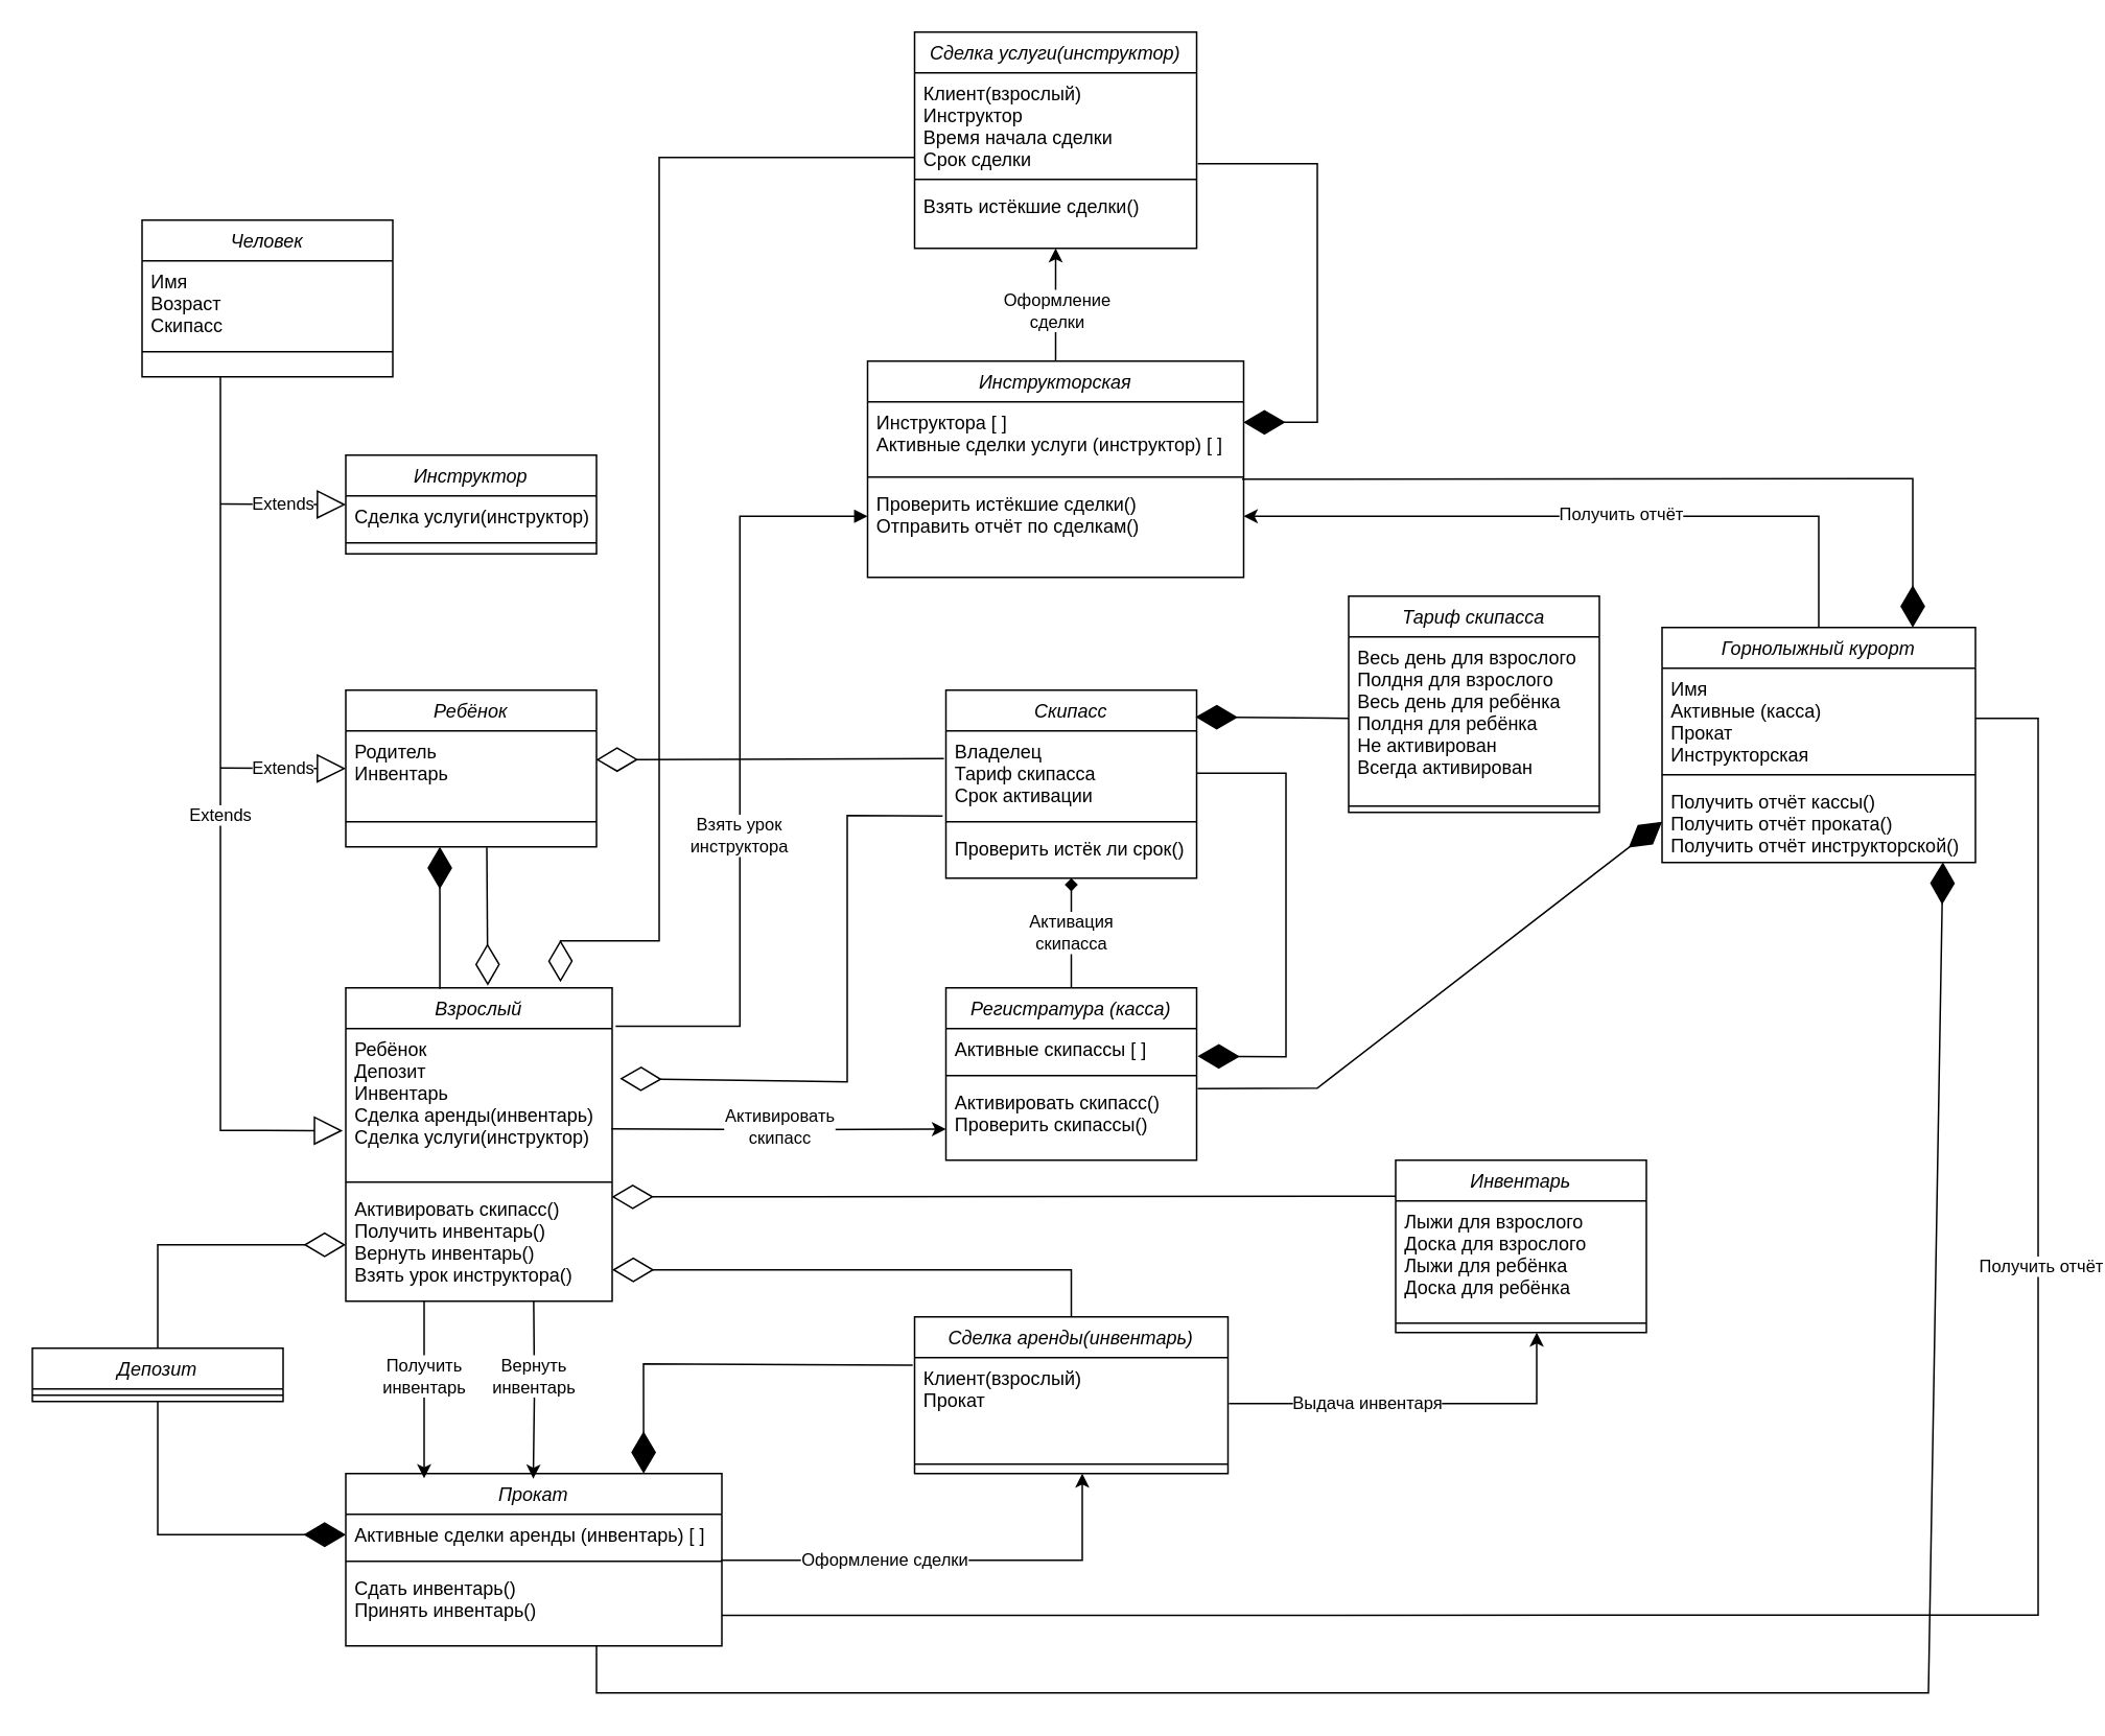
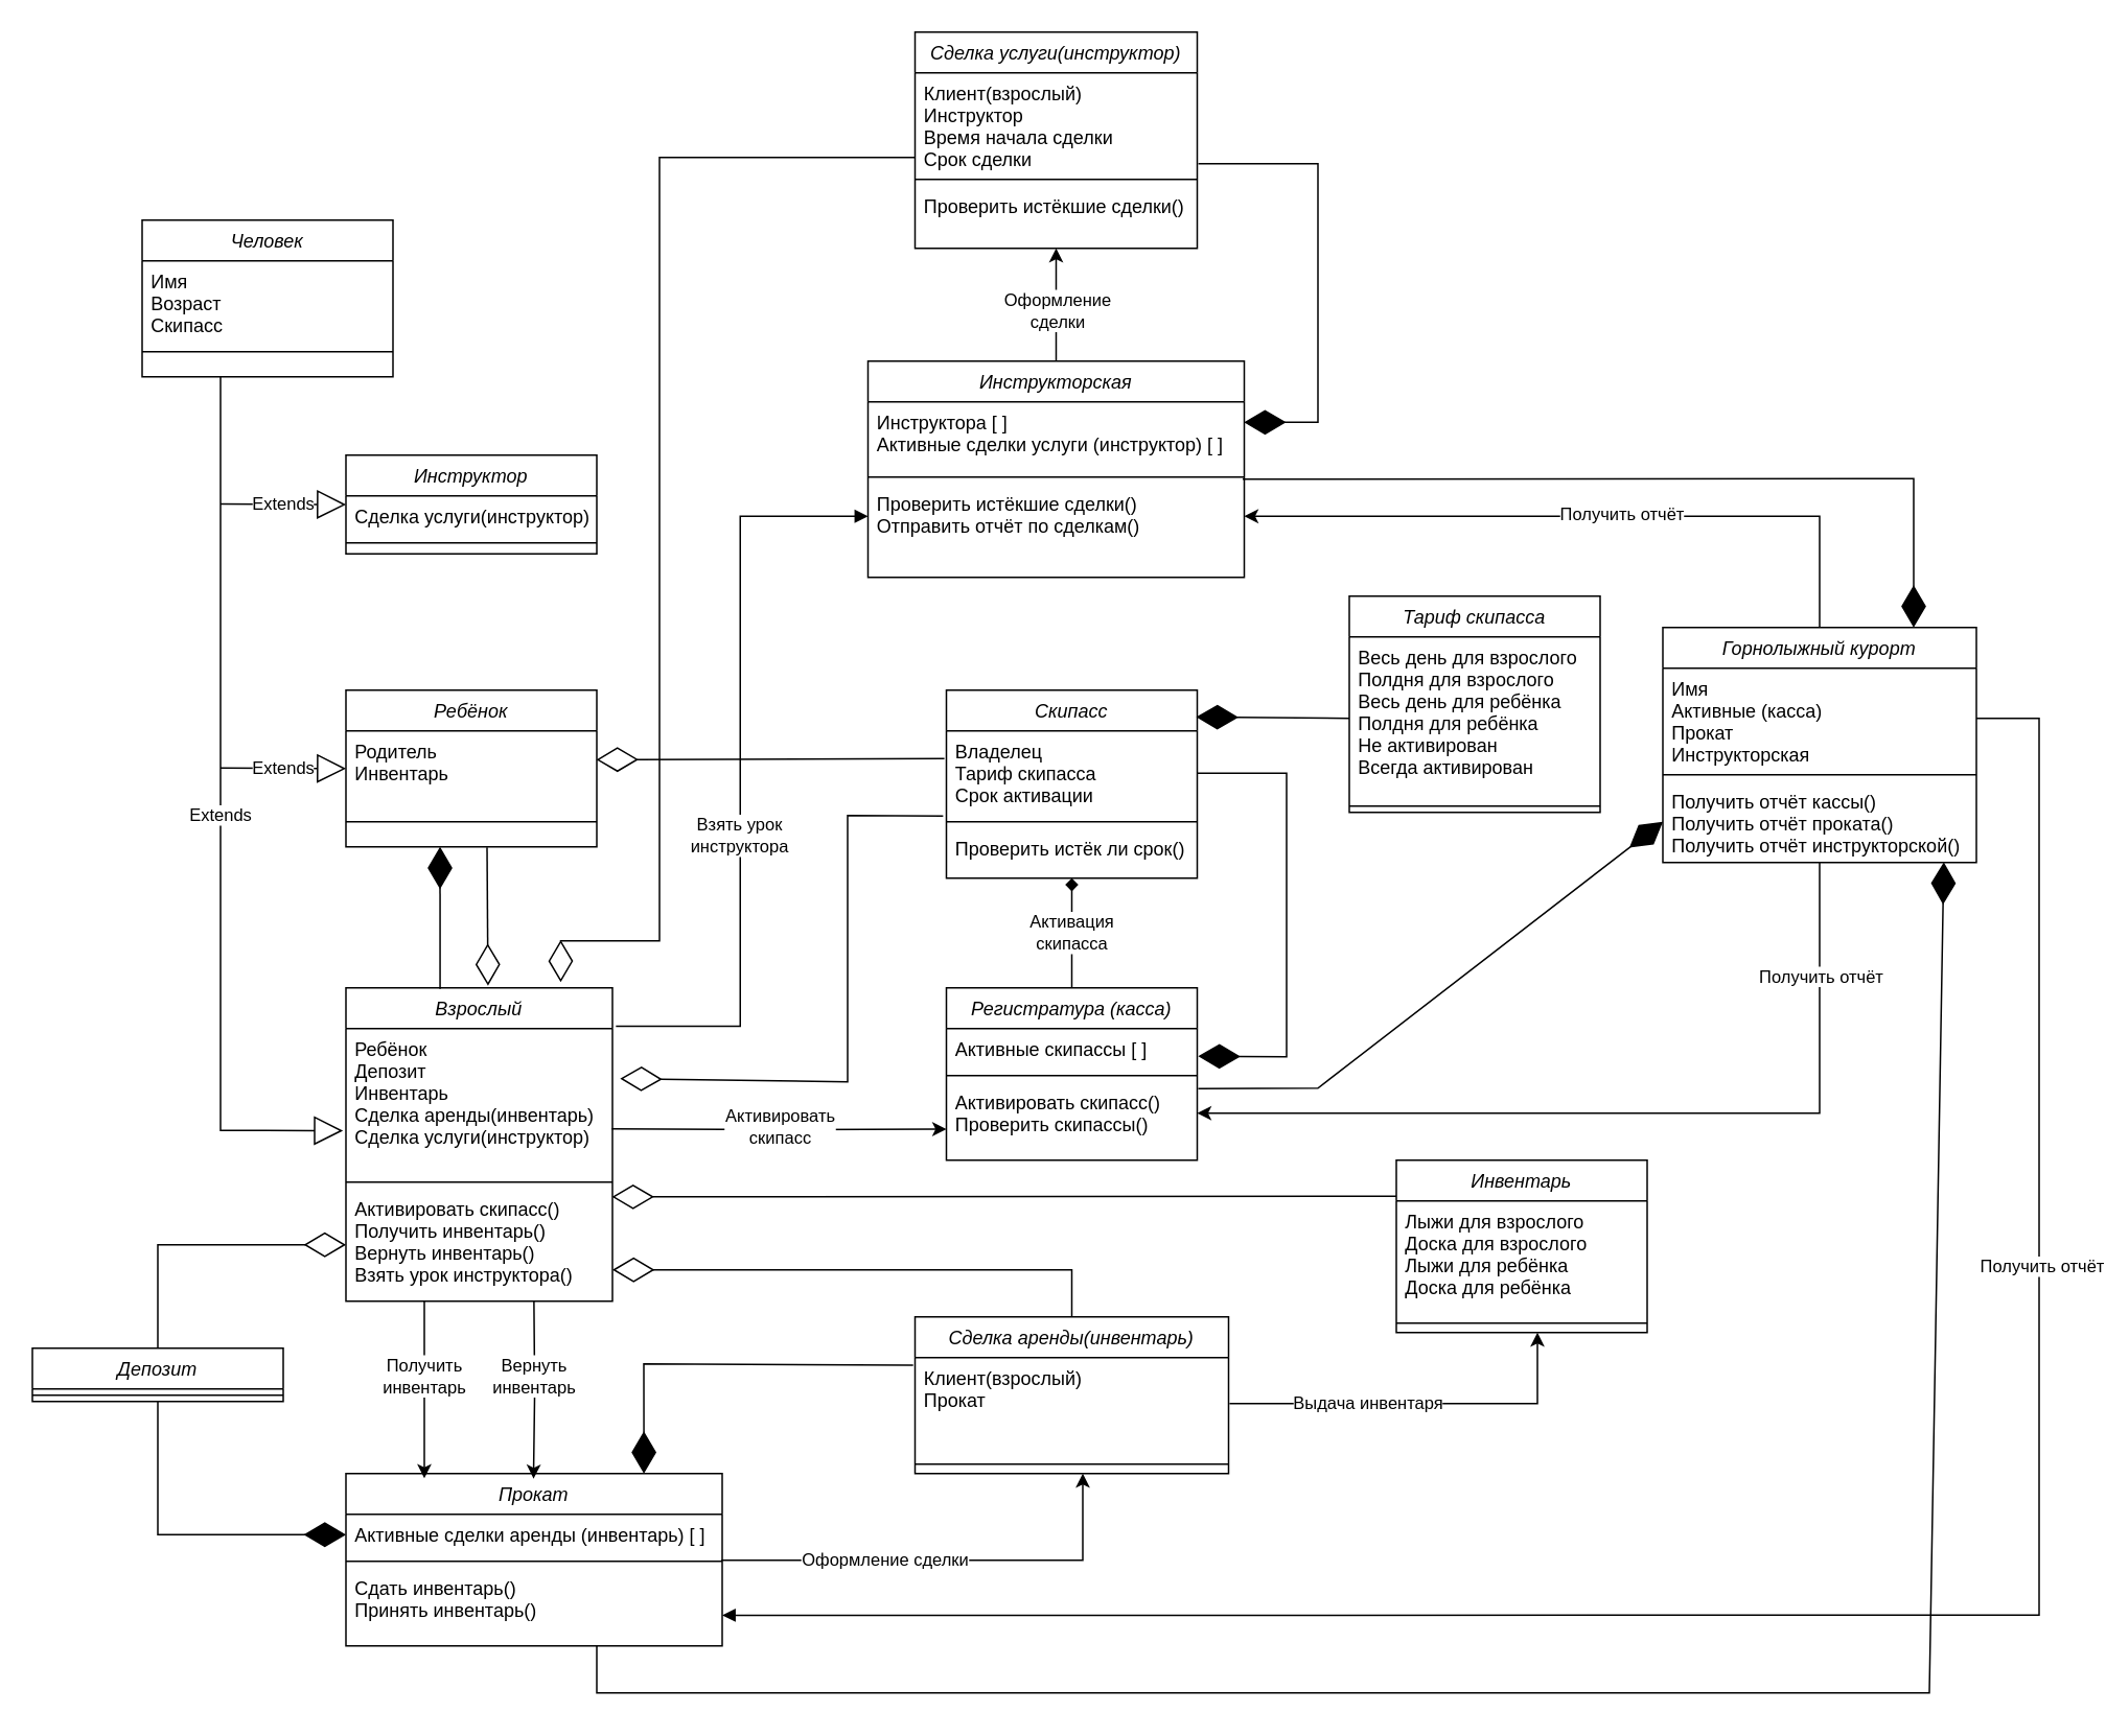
- <mxCell id="37" value="Взять истёкшие сделки()" style="text;align=left;verticalAlign=top;spacingLeft=4;spacingRight=4;overflow=hidden;rotatable=0;points=[[0,0.5],[1,0.5]];portConstraint=eastwest;" vertex="1" parent="34"><mxGeometry y="98" width="180" height="26" as="geometry" /></mxCell>
+ <mxCell id="37" value="Проверить истёкшие сделки()" style="text;align=left;verticalAlign=top;spacingLeft=4;spacingRight=4;overflow=hidden;rotatable=0;points=[[0,0.5],[1,0.5]];portConstraint=eastwest;" vertex="1" parent="34"><mxGeometry y="98" width="180" height="26" as="geometry" /></mxCell>
+ <mxCell id="40" style="edgeStyle=orthogonalEdgeStyle;rounded=0;orthogonalLoop=1;jettySize=auto;html=1;entryX=1;entryY=0.5;entryDx=0;entryDy=0;" edge="1" parent="1" source="42" target="27"><mxGeometry relative="1" as="geometry"><Array as="points"><mxPoint x="1160" y="710" /></Array></mxGeometry></mxCell>
+ <mxCell id="41" value="Получить отчёт" style="edgeLabel;html=1;align=center;verticalAlign=middle;resizable=0;points=[];" vertex="1" connectable="0" parent="40"><mxGeometry x="-0.743" relative="1" as="geometry"><mxPoint as="offset" /></mxGeometry></mxCell>
- <mxCell id="82" value="" style="endArrow=none;endFill=1;html=1;edgeStyle=orthogonalEdgeStyle;align=left;verticalAlign=top;rounded=0;exitX=1;exitY=0.5;exitDx=0;exitDy=0;entryX=1;entryY=0.761;entryDx=0;entryDy=0;entryPerimeter=0;" edge="1" parent="1" source="43" target="21"><mxGeometry x="-1" relative="1" as="geometry"><mxPoint x="820" y="1050" as="sourcePoint" /><mxPoint x="480" y="1020" as="targetPoint" /><Array as="points"><mxPoint x="1300" y="458" /><mxPoint x="1300" y="1030" /></Array></mxGeometry></mxCell>
+ <mxCell id="82" value="" style="endArrow=block;endFill=1;html=1;edgeStyle=orthogonalEdgeStyle;align=left;verticalAlign=top;rounded=0;exitX=1;exitY=0.5;exitDx=0;exitDy=0;entryX=1;entryY=0.761;entryDx=0;entryDy=0;entryPerimeter=0;" edge="1" parent="1" source="43" target="21"><mxGeometry x="-1" relative="1" as="geometry"><mxPoint x="820" y="1050" as="sourcePoint" /><mxPoint x="480" y="1020" as="targetPoint" /><Array as="points"><mxPoint x="1300" y="458" /><mxPoint x="1300" y="1030" /></Array></mxGeometry></mxCell>
